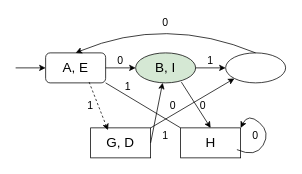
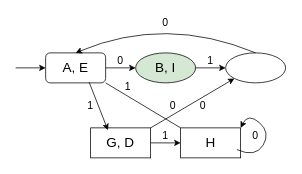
- <mxCell id="14" value="" style="endArrow=classic;html=1;fontSize=18;exitX=0.763;exitY=0.975;exitDx=0;exitDy=0;exitPerimeter=0;entryX=0.5;entryY=0;entryDx=0;entryDy=0;" edge="1" parent="1" source="3" target="6"><mxGeometry width="50" height="50" relative="1" as="geometry"><mxPoint x="250" y="120" as="sourcePoint" /><mxPoint x="60" y="230" as="targetPoint" /></mxGeometry></mxCell>
- <mxCell id="10" value="" style="endArrow=classic;html=1;fontSize=18;exitX=0.725;exitY=0.975;exitDx=0;exitDy=0;entryX=0.288;entryY=0.075;entryDx=0;entryDy=0;entryPerimeter=0;exitPerimeter=0;dashed=1;" edge="1" parent="1" source="2" target="5"><mxGeometry width="50" height="50" relative="1" as="geometry"><mxPoint x="10" y="280" as="sourcePoint" /><mxPoint x="70" y="180" as="targetPoint" /></mxGeometry></mxCell>
+ <mxCell id="10" value="" style="endArrow=classic;html=1;fontSize=18;exitX=0.725;exitY=0.975;exitDx=0;exitDy=0;entryX=0.288;entryY=0.075;entryDx=0;entryDy=0;entryPerimeter=0;exitPerimeter=0;" edge="1" parent="1" source="2" target="5"><mxGeometry width="50" height="50" relative="1" as="geometry"><mxPoint x="10" y="280" as="sourcePoint" /><mxPoint x="70" y="180" as="targetPoint" /></mxGeometry></mxCell>
- <mxCell id="9" value="" style="endArrow=classic;html=1;fontSize=18;exitX=1;exitY=0.5;exitDx=0;exitDy=0;" edge="1" parent="1" source="5" target="3"><mxGeometry width="50" height="50" relative="1" as="geometry"><mxPoint x="10" y="280" as="sourcePoint" /><mxPoint x="60" y="230" as="targetPoint" /></mxGeometry></mxCell>
+ <mxCell id="9" value="" style="endArrow=classic;html=1;fontSize=18;exitX=1;exitY=0.5;exitDx=0;exitDy=0;entryX=0;entryY=0.5;entryDx=0;entryDy=0;" edge="1" parent="1" source="5" target="6"><mxGeometry width="50" height="50" relative="1" as="geometry"><mxPoint x="10" y="280" as="sourcePoint" /><mxPoint x="60" y="230" as="targetPoint" /></mxGeometry></mxCell>
